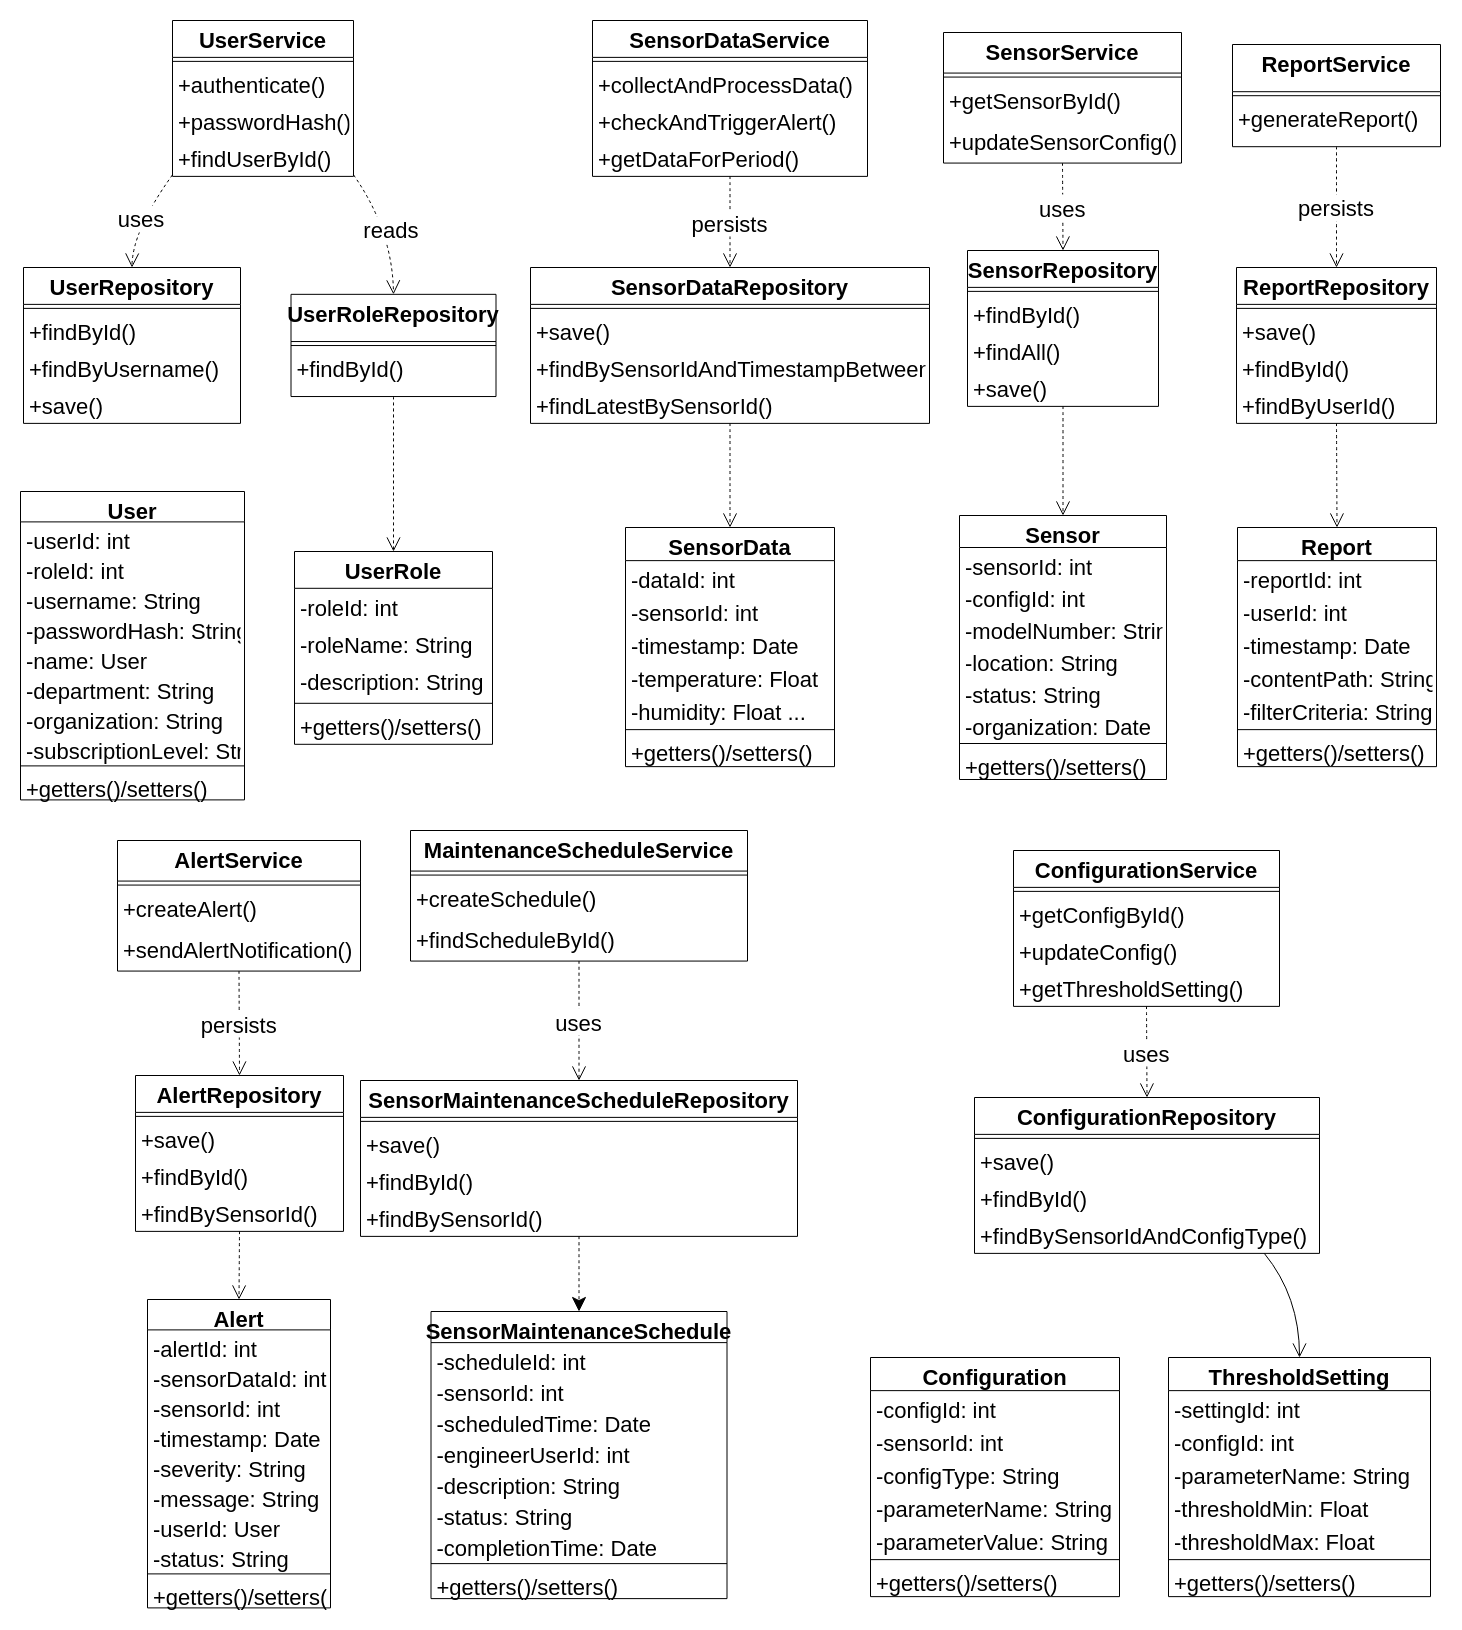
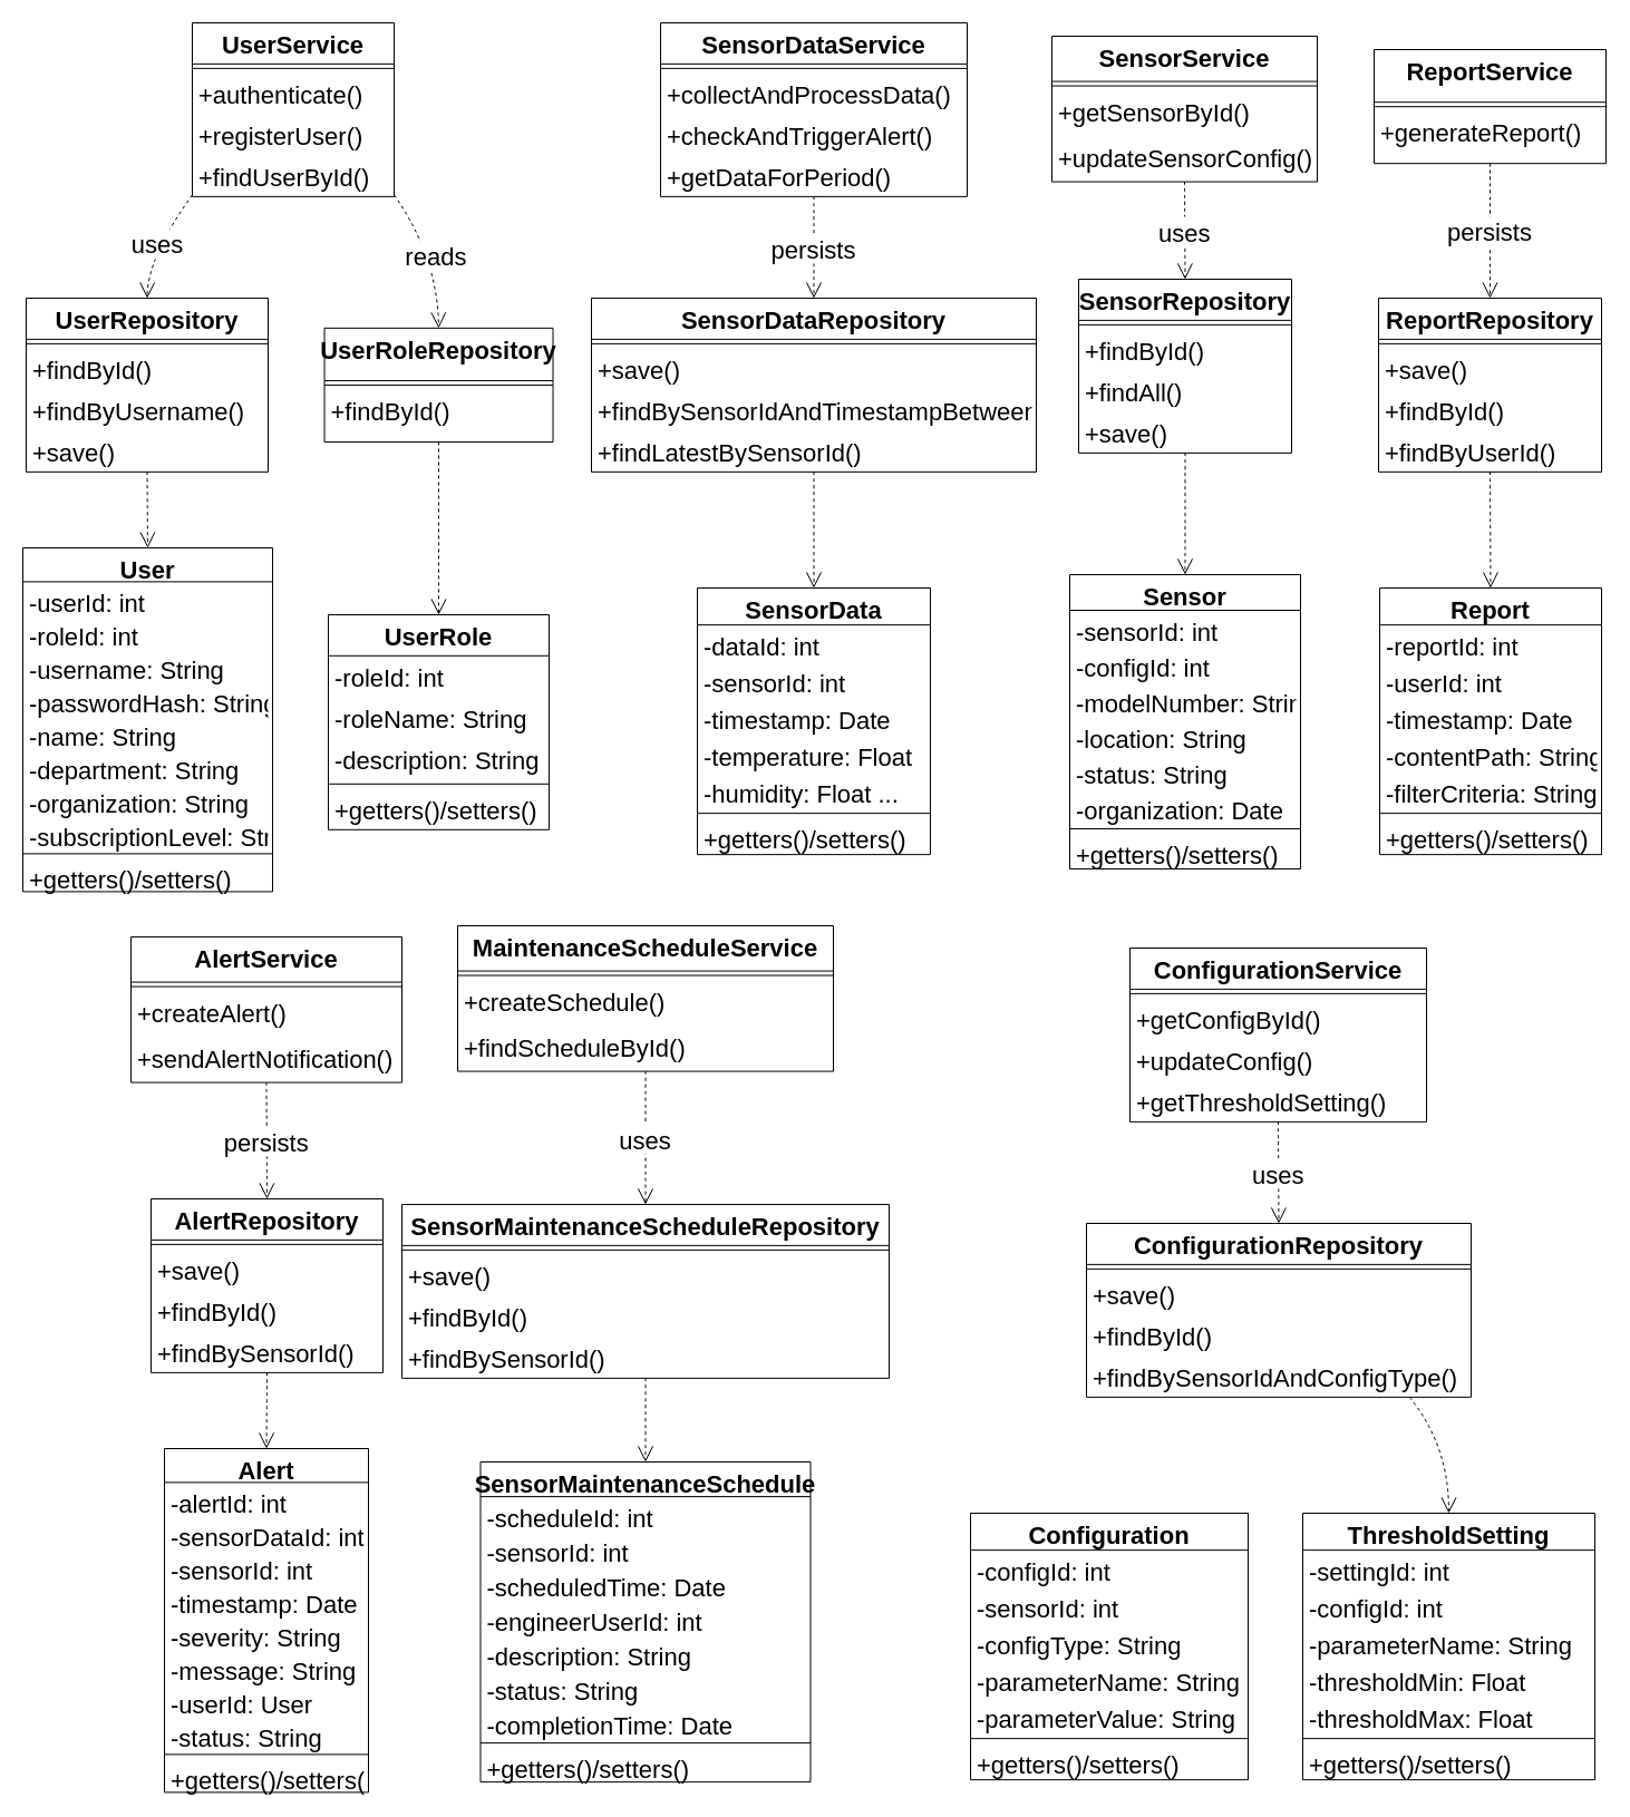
- <mxCell id="5" value="+passwordHash()" style="text;strokeColor=none;fillColor=none;align=left;verticalAlign=top;spacingLeft=4;spacingRight=4;overflow=hidden;rotatable=0;points=[[0,0.5],[1,0.5]];portConstraint=eastwest;fontSize=22;" vertex="1" parent="2"><mxGeometry y="81.889" width="181" height="37" as="geometry" /></mxCell>
+ <mxCell id="5" value="+registerUser()" style="text;strokeColor=none;fillColor=none;align=left;verticalAlign=top;spacingLeft=4;spacingRight=4;overflow=hidden;rotatable=0;points=[[0,0.5],[1,0.5]];portConstraint=eastwest;fontSize=22;" vertex="1" parent="2"><mxGeometry y="81.889" width="181" height="37" as="geometry" /></mxCell>
+ <mxCell id="157" value="" style="curved=1;dashed=1;startArrow=none;endArrow=open;endSize=12;exitX=0.5;exitY=1;entryX=0.5;entryY=0;rounded=0;fontSize=22;" edge="1" parent="1" source="32" target="70"><mxGeometry relative="1" as="geometry"><Array as="points" /></mxGeometry></mxCell>
- <mxCell id="75" value="-name: User" style="text;strokeColor=none;fillColor=none;align=left;verticalAlign=top;spacingLeft=4;spacingRight=4;overflow=hidden;rotatable=0;points=[[0,0.5],[1,0.5]];portConstraint=eastwest;fontSize=22;" vertex="1" parent="70"><mxGeometry y="150.4" width="224" height="30" as="geometry" /></mxCell>
+ <mxCell id="75" value="-name: String" style="text;strokeColor=none;fillColor=none;align=left;verticalAlign=top;spacingLeft=4;spacingRight=4;overflow=hidden;rotatable=0;points=[[0,0.5],[1,0.5]];portConstraint=eastwest;fontSize=22;" vertex="1" parent="70"><mxGeometry y="150.4" width="224" height="30" as="geometry" /></mxCell>
- <mxCell id="163" value="" style="curved=1;dashed=1;startArrow=none;endArrow=classic;endSize=12;exitX=0.5;exitY=1;entryX=0.5;entryY=0;rounded=0;fontSize=22;" edge="1" parent="1" source="60" target="123"><mxGeometry relative="1" as="geometry"><Array as="points" /></mxGeometry></mxCell>
+ <mxCell id="163" value="" style="curved=1;dashed=1;startArrow=none;endArrow=open;endSize=12;exitX=0.5;exitY=1;entryX=0.5;entryY=0;rounded=0;fontSize=22;" edge="1" parent="1" source="60" target="123"><mxGeometry relative="1" as="geometry"><Array as="points" /></mxGeometry></mxCell>
- <mxCell id="164" value="" style="curved=1;dashed=0;startArrow=none;endArrow=open;endSize=12;exitX=0.84;exitY=1;entryX=0.5;entryY=0;rounded=0;fontSize=22;" edge="1" parent="1" source="65" target="141"><mxGeometry relative="1" as="geometry"><Array as="points"><mxPoint x="1299" y="1296" /></Array></mxGeometry></mxCell>
+ <mxCell id="164" value="" style="curved=1;dashed=1;startArrow=none;endArrow=open;endSize=12;exitX=0.84;exitY=1;entryX=0.5;entryY=0;rounded=0;fontSize=22;" edge="1" parent="1" source="65" target="141"><mxGeometry relative="1" as="geometry"><Array as="points"><mxPoint x="1299" y="1296" /></Array></mxGeometry></mxCell>
